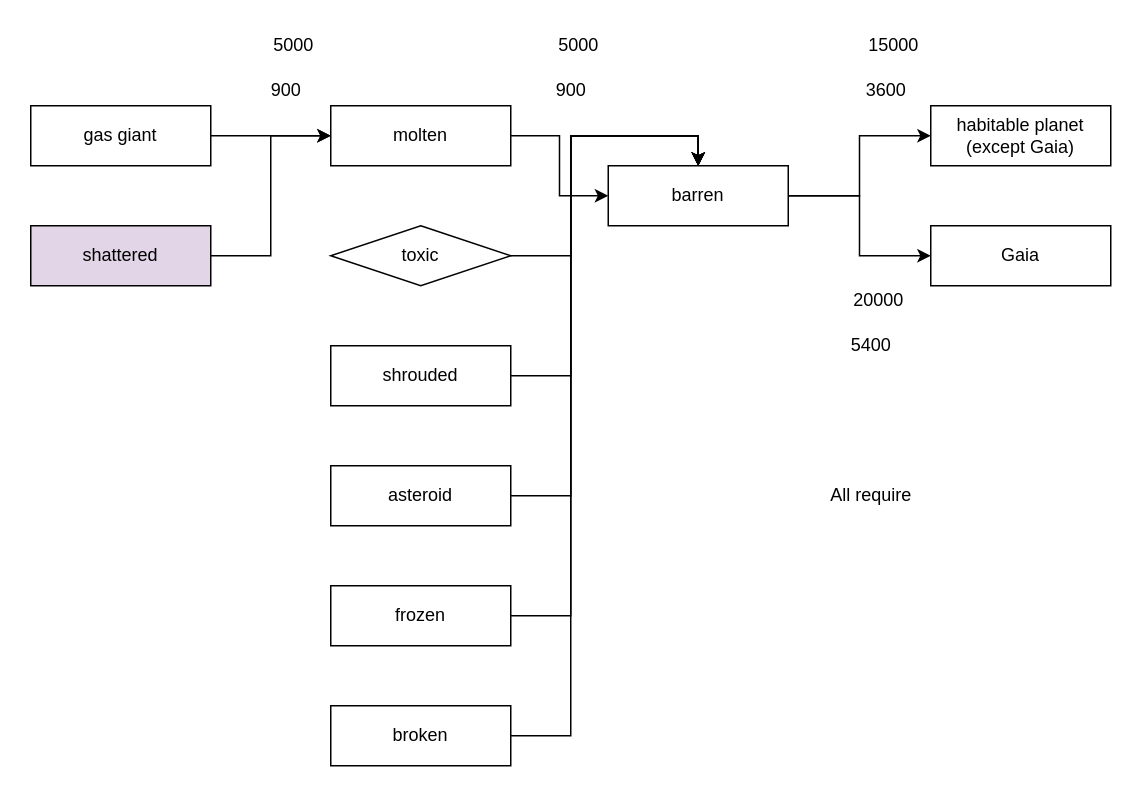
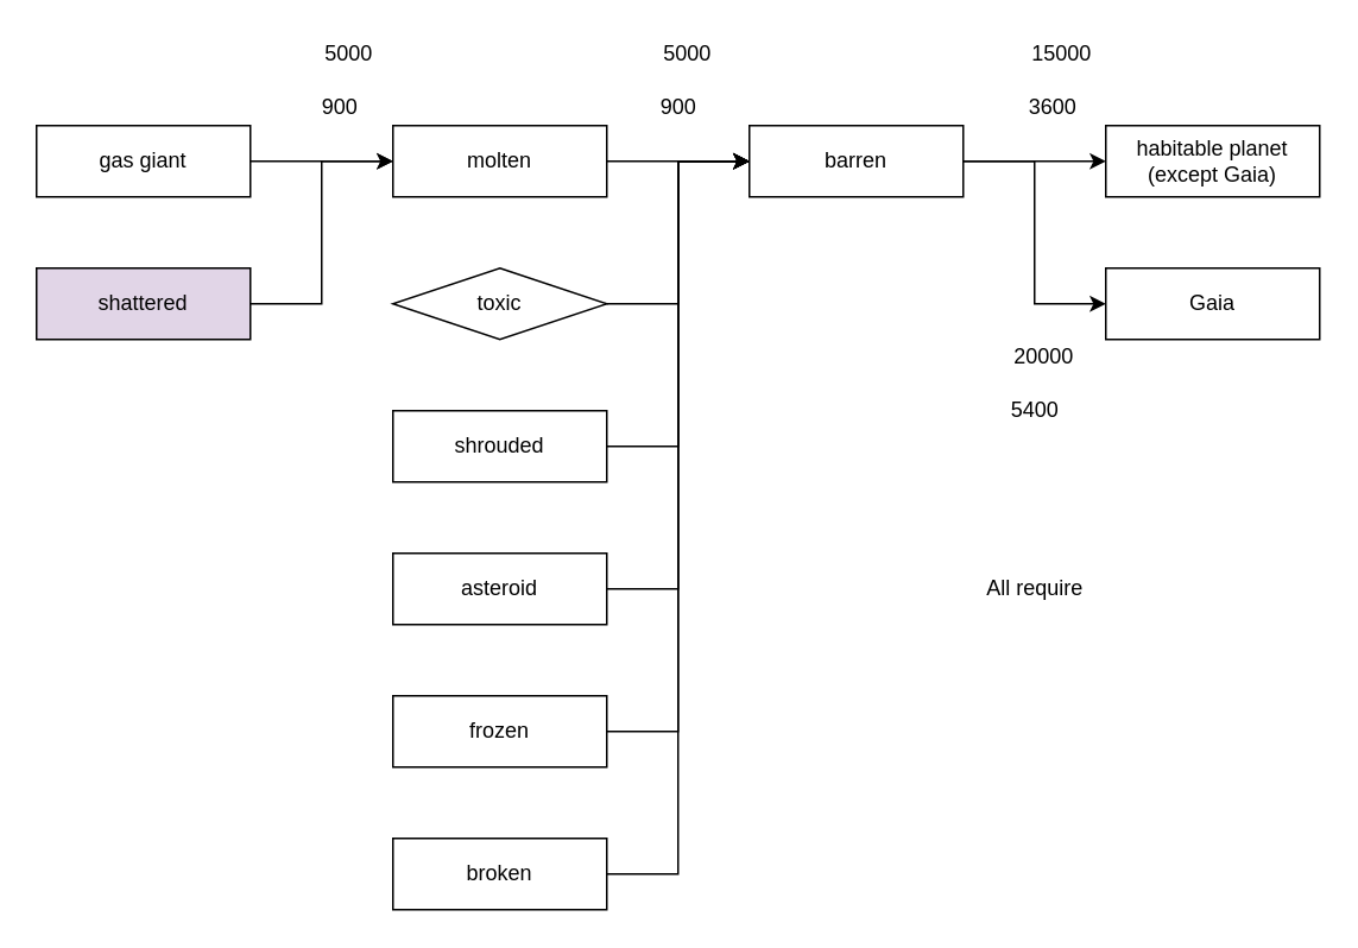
- <mxCell id="20" value="barren" style="rounded=0;whiteSpace=wrap;html=1;" vertex="1" parent="1"><mxGeometry x="405" y="110" width="120" height="40" as="geometry" /></mxCell>
+ <mxCell id="20" value="barren" style="rounded=0;whiteSpace=wrap;html=1;" vertex="1" parent="1"><mxGeometry x="420" y="70" width="120" height="40" as="geometry" /></mxCell>
